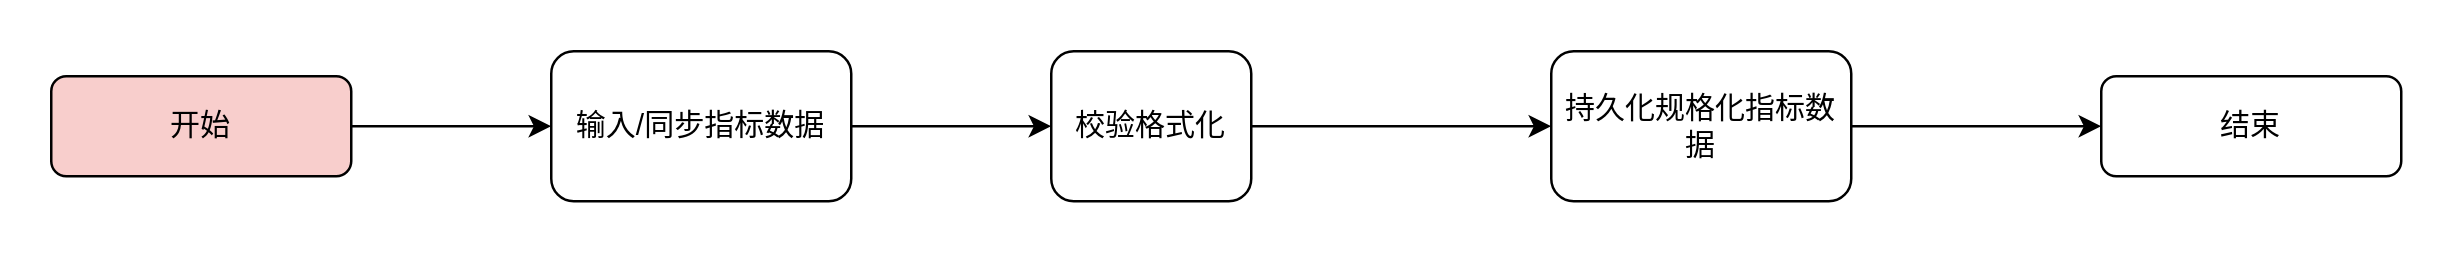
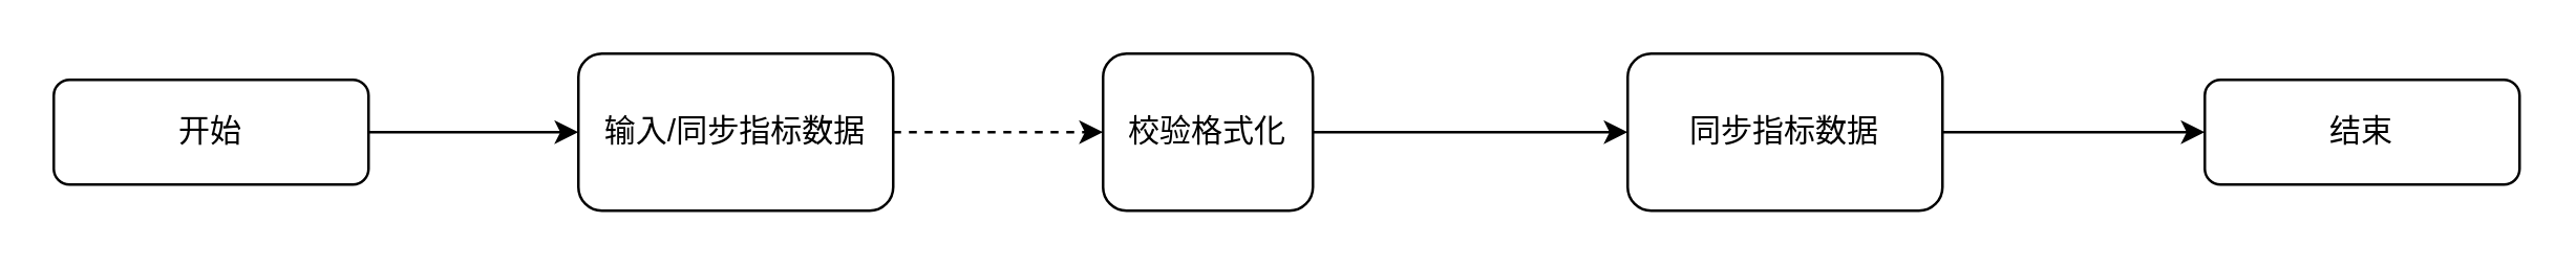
- <mxCell id="3" value="开始" style="rounded=1;whiteSpace=wrap;html=1;fontSize=12;glass=0;strokeWidth=1;shadow=0;fillColor=#f8cecc;" parent="1" vertex="1"><mxGeometry x="20" y="30" width="120" height="40" as="geometry" /></mxCell>
+ <mxCell id="3" value="开始" style="rounded=1;whiteSpace=wrap;html=1;fontSize=12;glass=0;strokeWidth=1;shadow=0;" parent="1" vertex="1"><mxGeometry x="20" y="30" width="120" height="40" as="geometry" /></mxCell>
- <mxCell id="4" value="" style="edgeStyle=orthogonalEdgeStyle;rounded=0;orthogonalLoop=1;jettySize=auto;html=1;" edge="1" parent="1" source="5" target="7"><mxGeometry relative="1" as="geometry" /></mxCell>
+ <mxCell id="4" value="" style="edgeStyle=orthogonalEdgeStyle;rounded=0;orthogonalLoop=1;jettySize=auto;html=1;dashed=1;" edge="1" parent="1" source="5" target="7"><mxGeometry relative="1" as="geometry" /></mxCell>
- <mxCell id="9" value="持久化规格化指标数据" style="whiteSpace=wrap;html=1;rounded=1;shadow=0;strokeWidth=1;glass=0;" vertex="1" parent="1"><mxGeometry x="620" y="20" width="120" height="60" as="geometry" /></mxCell>
+ <mxCell id="9" value="同步指标数据" style="whiteSpace=wrap;html=1;rounded=1;shadow=0;strokeWidth=1;glass=0;" vertex="1" parent="1"><mxGeometry x="620" y="20" width="120" height="60" as="geometry" /></mxCell>
